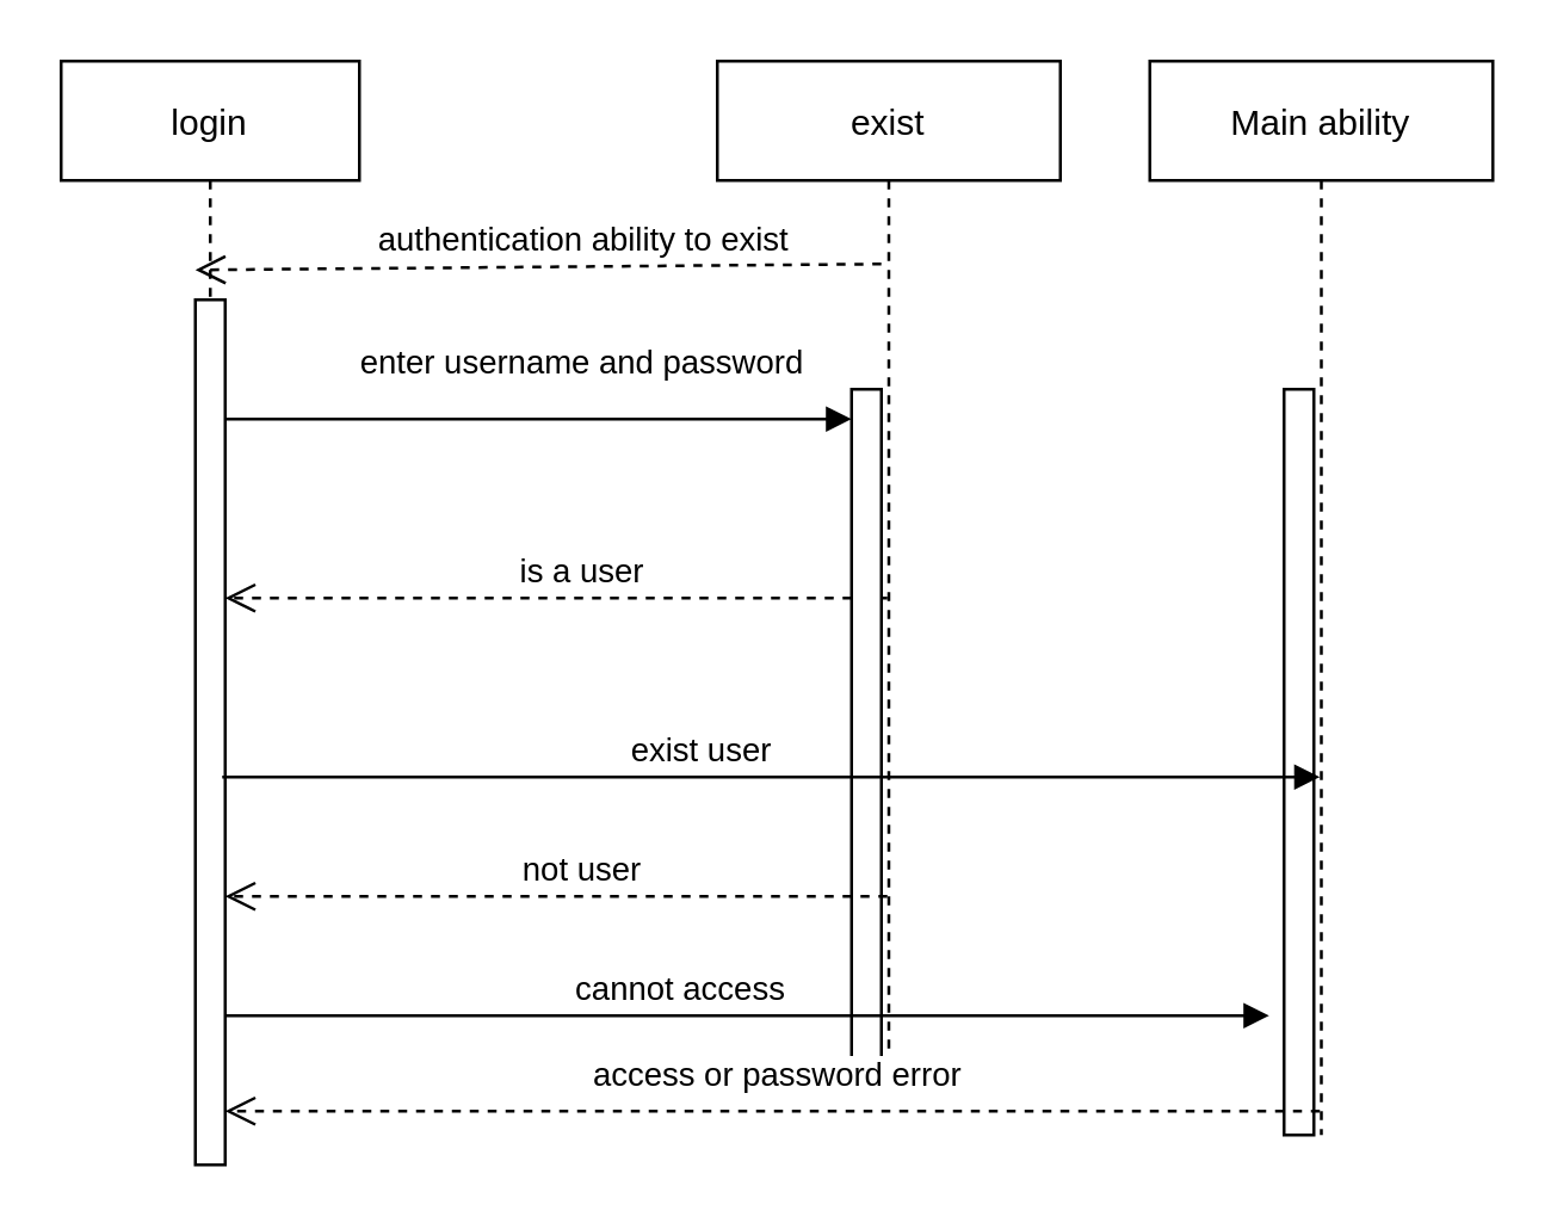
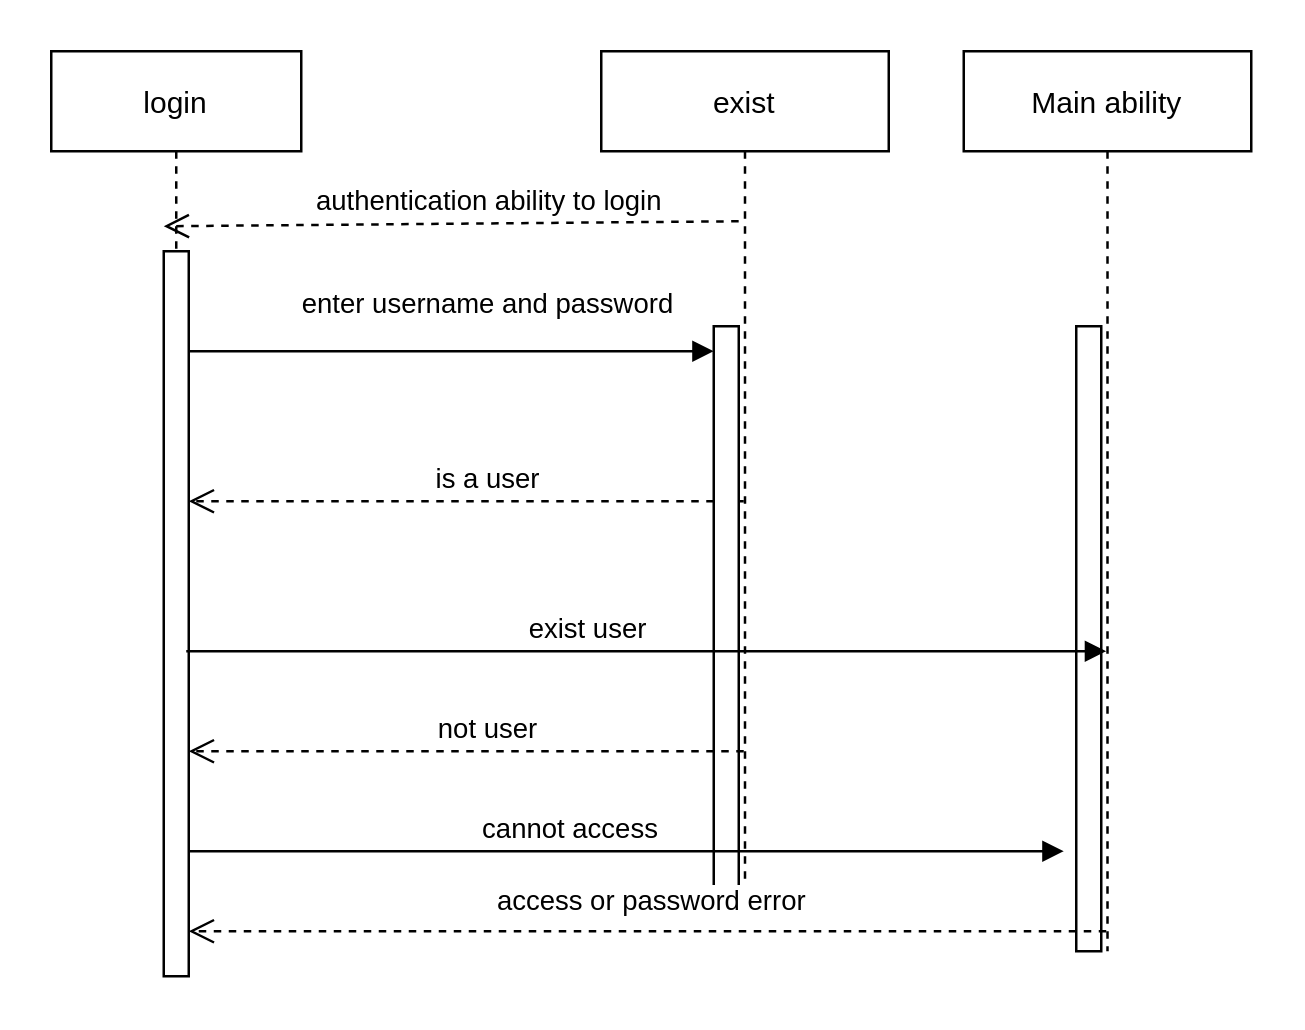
- <mxCell id="9" value="&lt;span style=&quot;font-size: 11px ; background-color: rgb(255 , 255 , 255)&quot;&gt;authentication ability to exist&lt;/span&gt;" style="text;html=1;align=center;verticalAlign=middle;resizable=0;points=[];autosize=1;" vertex="1" parent="1"><mxGeometry x="120" y="70" width="150" height="20" as="geometry" /></mxCell>
+ <mxCell id="9" value="&lt;span style=&quot;font-size: 11px ; background-color: rgb(255 , 255 , 255)&quot;&gt;authentication ability to login&lt;/span&gt;" style="text;html=1;align=center;verticalAlign=middle;resizable=0;points=[];autosize=1;" vertex="1" parent="1"><mxGeometry x="120" y="70" width="150" height="20" as="geometry" /></mxCell>
